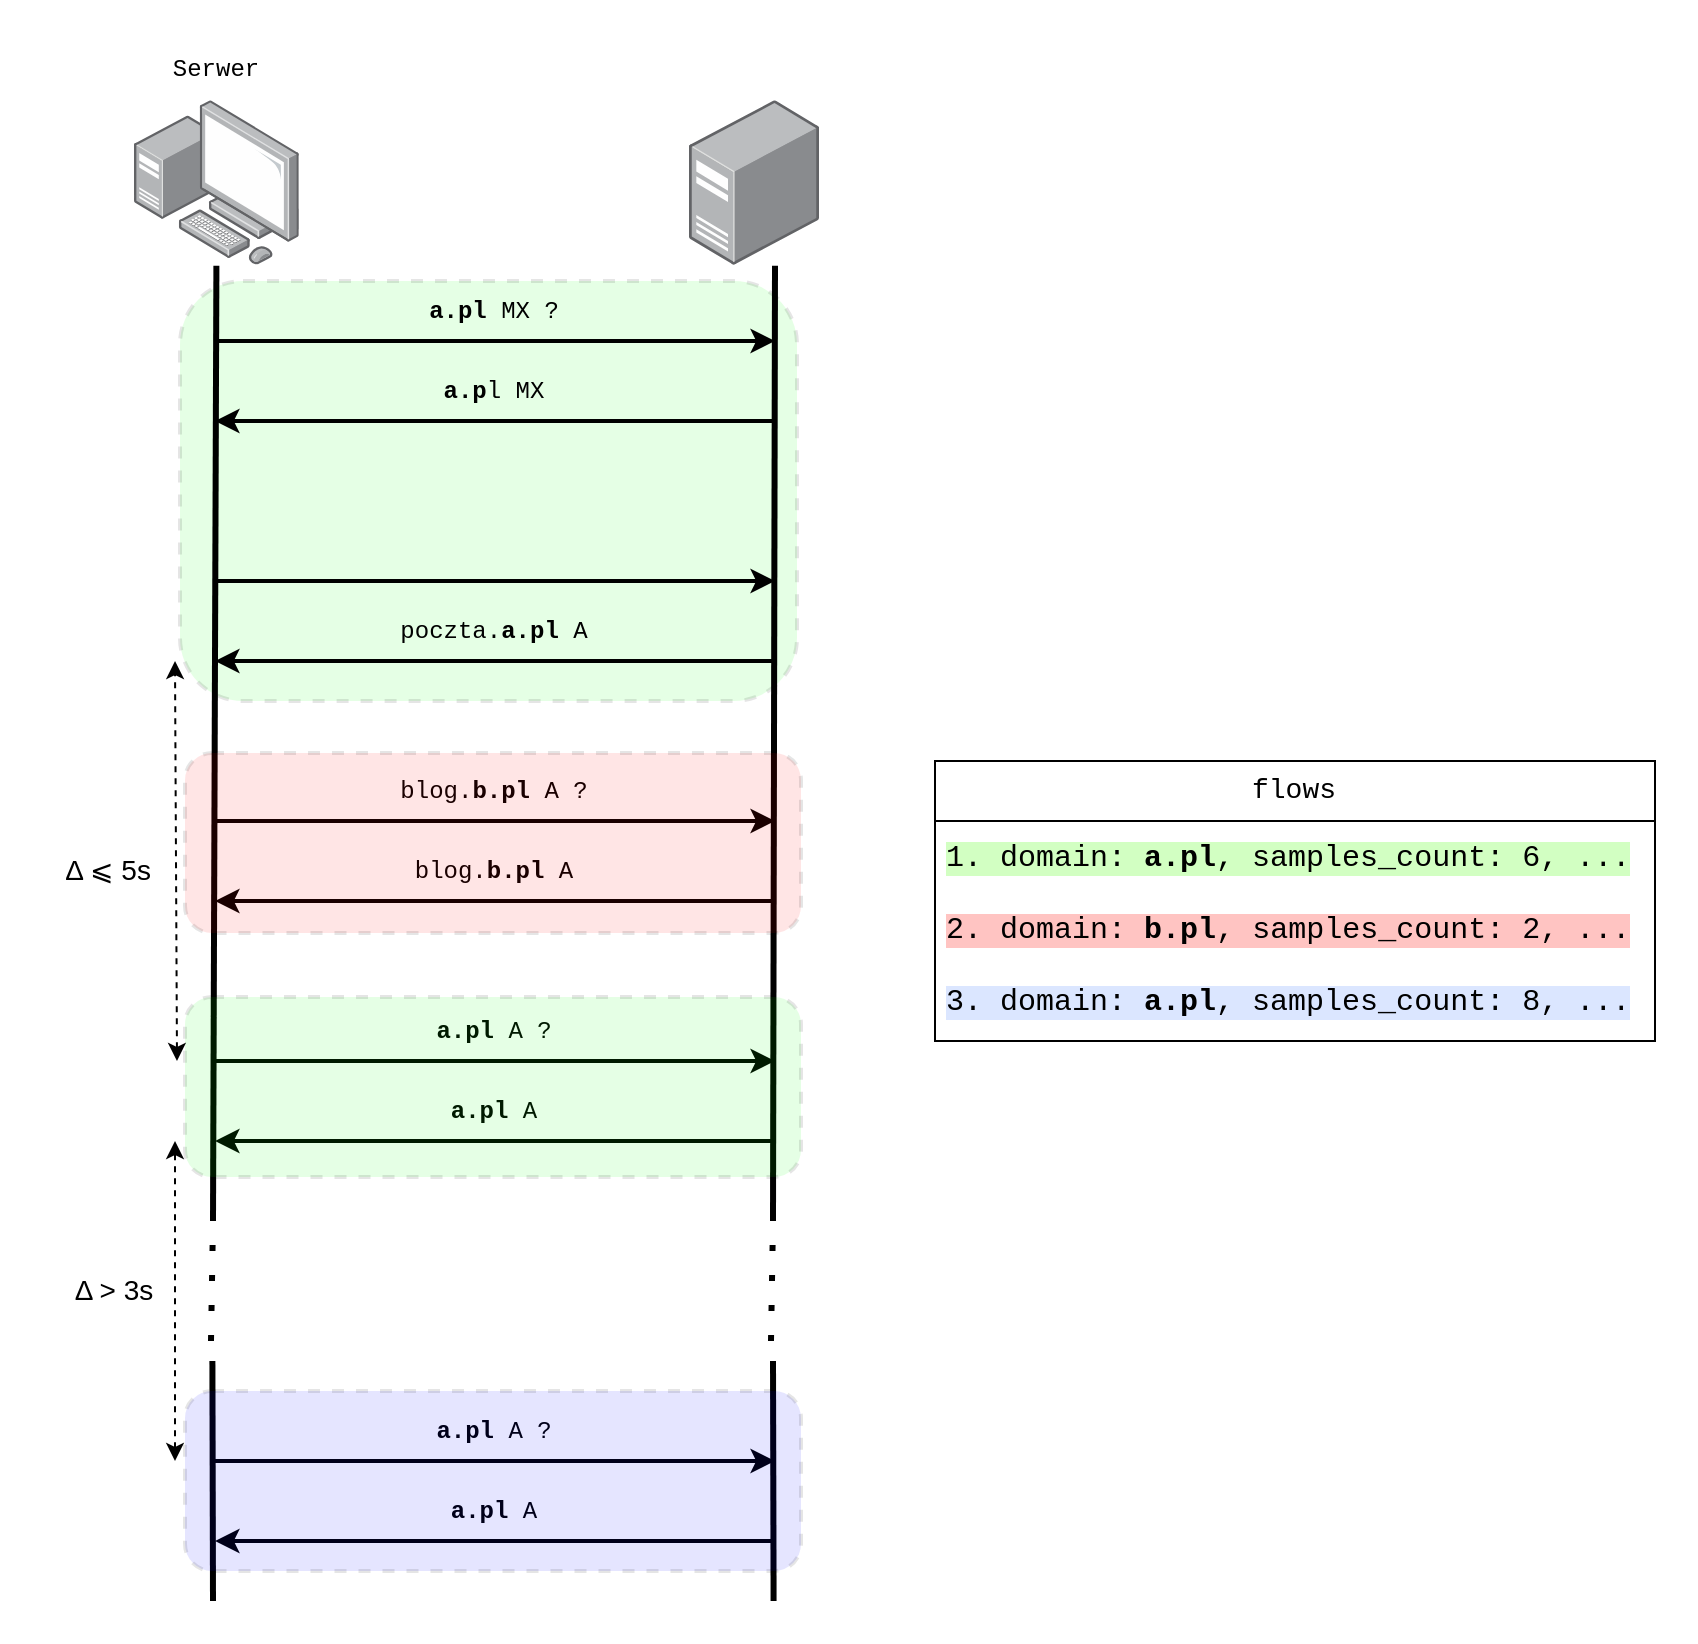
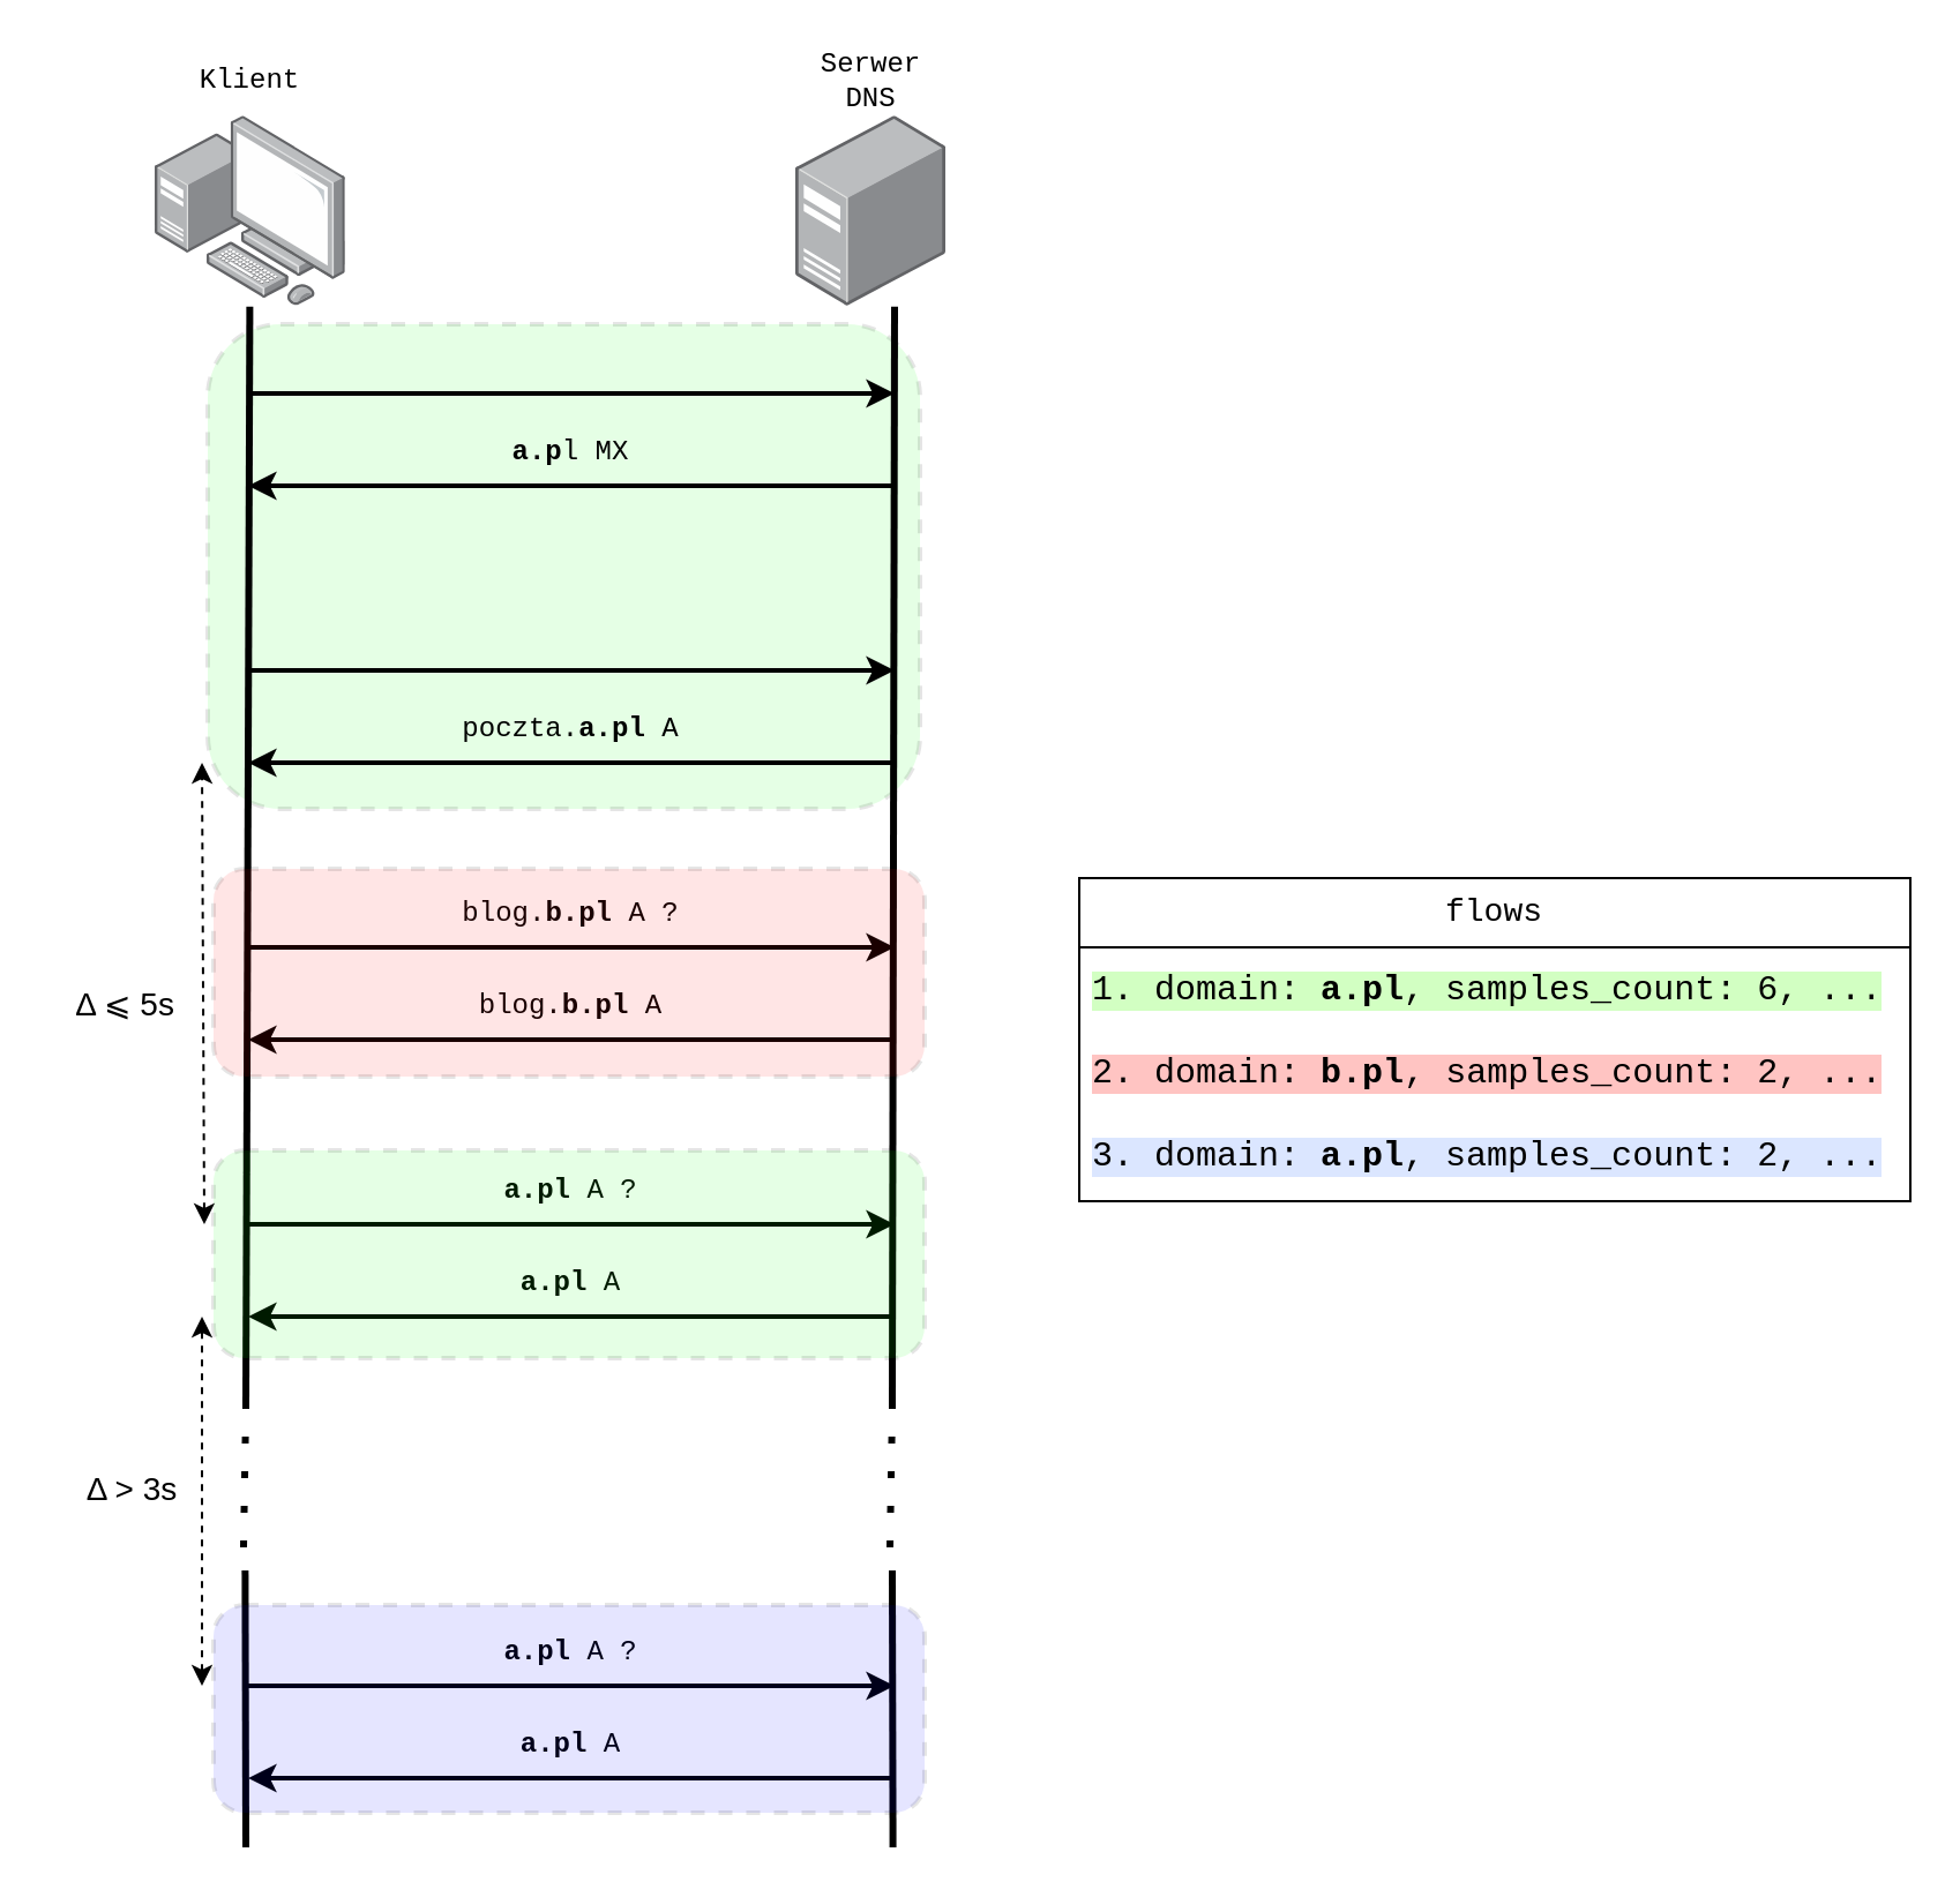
- <mxCell id="6" value="Serwer" style="text;html=1;strokeColor=none;fillColor=none;align=center;verticalAlign=middle;whiteSpace=wrap;rounded=0;dashed=1;opacity=30;fontFamily=Courier New;" parent="1" vertex="1"><mxGeometry x="73.2" y="20" width="70" height="30" as="geometry" /></mxCell>
+ <mxCell id="6" value="Klient" style="text;html=1;strokeColor=none;fillColor=none;align=center;verticalAlign=middle;whiteSpace=wrap;rounded=0;dashed=1;opacity=30;fontFamily=Courier New;" parent="1" vertex="1"><mxGeometry x="73.2" y="20" width="70" height="30" as="geometry" /></mxCell>
+ <mxCell id="5" value="Serwer DNS" style="text;html=1;strokeColor=none;fillColor=none;align=center;verticalAlign=middle;whiteSpace=wrap;rounded=0;dashed=1;opacity=30;fontFamily=Courier New;" parent="1" vertex="1"><mxGeometry x="342" y="20" width="70" height="30" as="geometry" /></mxCell>
- <mxCell id="11" value="&lt;font face=&quot;Courier New&quot;&gt;&lt;b&gt;a.pl&lt;/b&gt; MX ?&lt;/font&gt;" style="text;html=1;strokeColor=none;fillColor=none;align=center;verticalAlign=middle;whiteSpace=wrap;rounded=0;" parent="1" vertex="1"><mxGeometry x="177" y="140" width="140" height="30" as="geometry" /></mxCell>
- <mxCell id="40" value="&lt;font style=&quot;font-size: 15px;&quot; face=&quot;Courier New&quot;&gt;&lt;span style=&quot;background-color: rgb(210, 255, 194);&quot;&gt;1. domain: &lt;b style=&quot;&quot;&gt;a.pl&lt;/b&gt;, samples_count: 6, ...&lt;br&gt;&lt;/span&gt;&lt;b&gt;&amp;nbsp;&amp;nbsp;&lt;br&gt;&lt;/b&gt;&lt;span style=&quot;background-color: rgb(255, 196, 194);&quot;&gt;2. domain: &lt;b style=&quot;&quot;&gt;b&lt;/b&gt;&lt;b style=&quot;border-color: var(--border-color);&quot;&gt;.pl&lt;/b&gt;, samples_count: 2, ...&lt;/span&gt;&lt;br&gt;&lt;br&gt;&lt;span style=&quot;background-color: rgb(219, 230, 255);&quot;&gt;3. domain:&amp;nbsp;&lt;b style=&quot;border-color: var(--border-color);&quot;&gt;a.pl&lt;/b&gt;, samples_count: 8, ...&lt;/span&gt;&lt;/font&gt;&lt;b&gt;&lt;br&gt;&lt;/b&gt;" style="text;strokeColor=none;fillColor=none;align=left;verticalAlign=middle;spacingLeft=4;spacingRight=4;overflow=hidden;points=[[0,0.5],[1,0.5]];portConstraint=eastwest;rotatable=0;whiteSpace=wrap;html=1;" parent="39" vertex="1"><mxGeometry y="30" width="360" height="110" as="geometry" /></mxCell>
+ <mxCell id="40" value="&lt;font style=&quot;font-size: 15px;&quot; face=&quot;Courier New&quot;&gt;&lt;span style=&quot;background-color: rgb(210, 255, 194);&quot;&gt;1. domain: &lt;b style=&quot;&quot;&gt;a.pl&lt;/b&gt;, samples_count: 6, ...&lt;br&gt;&lt;/span&gt;&lt;b&gt;&amp;nbsp;&amp;nbsp;&lt;br&gt;&lt;/b&gt;&lt;span style=&quot;background-color: rgb(255, 196, 194);&quot;&gt;2. domain: &lt;b style=&quot;&quot;&gt;b&lt;/b&gt;&lt;b style=&quot;border-color: var(--border-color);&quot;&gt;.pl&lt;/b&gt;, samples_count: 2, ...&lt;/span&gt;&lt;br&gt;&lt;br&gt;&lt;span style=&quot;background-color: rgb(219, 230, 255);&quot;&gt;3. domain:&amp;nbsp;&lt;b style=&quot;border-color: var(--border-color);&quot;&gt;a.pl&lt;/b&gt;, samples_count: 2, ...&lt;/span&gt;&lt;/font&gt;&lt;b&gt;&lt;br&gt;&lt;/b&gt;" style="text;strokeColor=none;fillColor=none;align=left;verticalAlign=middle;spacingLeft=4;spacingRight=4;overflow=hidden;points=[[0,0.5],[1,0.5]];portConstraint=eastwest;rotatable=0;whiteSpace=wrap;html=1;" parent="39" vertex="1"><mxGeometry y="30" width="360" height="110" as="geometry" /></mxCell>
